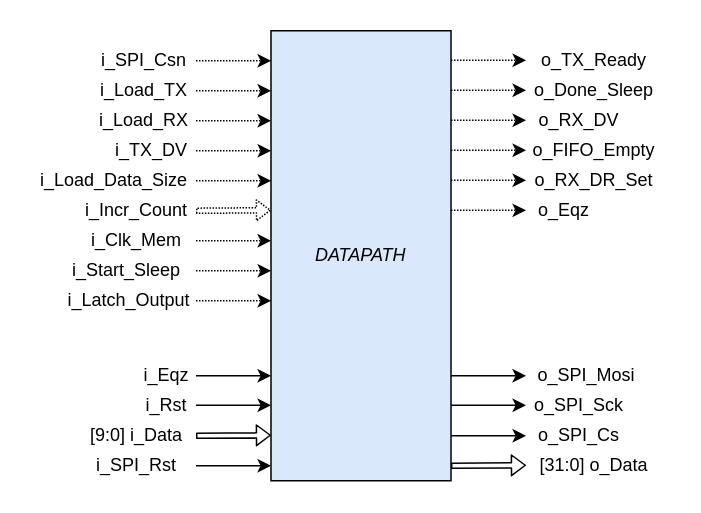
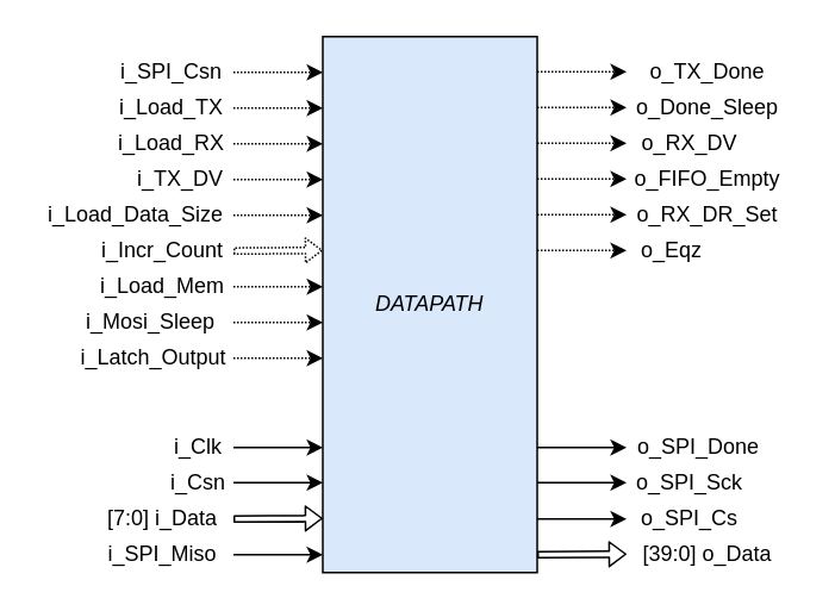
- <mxCell id="22" value="o_TX_Ready" style="text;html=1;align=center;verticalAlign=middle;resizable=0;points=[];autosize=1;strokeColor=none;fillColor=none;" parent="1" vertex="1"><mxGeometry x="350" y="30" width="90" height="20" as="geometry" /></mxCell>
+ <mxCell id="22" value="o_TX_Done" style="text;html=1;align=center;verticalAlign=middle;resizable=0;points=[];autosize=1;strokeColor=none;fillColor=none;" parent="1" vertex="1"><mxGeometry x="350" y="30" width="90" height="20" as="geometry" /></mxCell>
- <mxCell id="46" value="i_Clk_Mem" style="text;html=1;align=center;verticalAlign=middle;resizable=0;points=[];autosize=1;strokeColor=none;fillColor=none;" parent="1" vertex="1"><mxGeometry x="50" y="150" width="80" height="20" as="geometry" /></mxCell>
+ <mxCell id="46" value="i_Load_Mem" style="text;html=1;align=center;verticalAlign=middle;resizable=0;points=[];autosize=1;strokeColor=none;fillColor=none;" parent="1" vertex="1"><mxGeometry x="50" y="150" width="80" height="20" as="geometry" /></mxCell>
- <mxCell id="45" value="i_Start_Sleep&amp;nbsp;" style="text;html=1;align=center;verticalAlign=middle;resizable=0;points=[];autosize=1;strokeColor=none;fillColor=none;" parent="1" vertex="1"><mxGeometry x="40" y="170" width="90" height="20" as="geometry" /></mxCell>
+ <mxCell id="45" value="i_Mosi_Sleep&amp;nbsp;" style="text;html=1;align=center;verticalAlign=middle;resizable=0;points=[];autosize=1;strokeColor=none;fillColor=none;" parent="1" vertex="1"><mxGeometry x="40" y="170" width="90" height="20" as="geometry" /></mxCell>
- <mxCell id="14" value="i_Eqz" style="text;html=1;align=center;verticalAlign=middle;resizable=0;points=[];autosize=1;strokeColor=none;fillColor=none;" parent="1" vertex="1"><mxGeometry x="90" y="240" width="40" height="20" as="geometry" /></mxCell>
+ <mxCell id="14" value="i_Clk" style="text;html=1;align=center;verticalAlign=middle;resizable=0;points=[];autosize=1;strokeColor=none;fillColor=none;" parent="1" vertex="1"><mxGeometry x="90" y="240" width="40" height="20" as="geometry" /></mxCell>
- <mxCell id="33" value="o_SPI_Mosi" style="text;html=1;align=center;verticalAlign=middle;resizable=0;points=[];autosize=1;strokeColor=none;fillColor=none;" parent="1" vertex="1"><mxGeometry x="350" y="240" width="80" height="20" as="geometry" /></mxCell>
+ <mxCell id="33" value="o_SPI_Done" style="text;html=1;align=center;verticalAlign=middle;resizable=0;points=[];autosize=1;strokeColor=none;fillColor=none;" parent="1" vertex="1"><mxGeometry x="350" y="240" width="80" height="20" as="geometry" /></mxCell>
- <mxCell id="16" value="i_Rst" style="text;html=1;align=center;verticalAlign=middle;resizable=0;points=[];autosize=1;strokeColor=none;fillColor=none;" parent="1" vertex="1"><mxGeometry x="90" y="260" width="40" height="20" as="geometry" /></mxCell>
+ <mxCell id="16" value="i_Csn" style="text;html=1;align=center;verticalAlign=middle;resizable=0;points=[];autosize=1;strokeColor=none;fillColor=none;" parent="1" vertex="1"><mxGeometry x="90" y="260" width="40" height="20" as="geometry" /></mxCell>
- <mxCell id="18" value="[9:0] i_Data" style="text;html=1;align=center;verticalAlign=middle;resizable=0;points=[];autosize=1;strokeColor=none;fillColor=none;" parent="1" vertex="1"><mxGeometry x="50" y="280" width="80" height="20" as="geometry" /></mxCell>
+ <mxCell id="18" value="[7:0] i_Data" style="text;html=1;align=center;verticalAlign=middle;resizable=0;points=[];autosize=1;strokeColor=none;fillColor=none;" parent="1" vertex="1"><mxGeometry x="50" y="280" width="80" height="20" as="geometry" /></mxCell>
- <mxCell id="20" value="i_SPI_Rst" style="text;html=1;align=center;verticalAlign=middle;resizable=0;points=[];autosize=1;strokeColor=none;fillColor=none;" parent="1" vertex="1"><mxGeometry x="50" y="300" width="80" height="20" as="geometry" /></mxCell>
+ <mxCell id="20" value="i_SPI_Miso" style="text;html=1;align=center;verticalAlign=middle;resizable=0;points=[];autosize=1;strokeColor=none;fillColor=none;" parent="1" vertex="1"><mxGeometry x="50" y="300" width="80" height="20" as="geometry" /></mxCell>
- <mxCell id="37" value="[31:0] o_Data" style="text;html=1;align=center;verticalAlign=middle;resizable=0;points=[];autosize=1;strokeColor=none;fillColor=none;" parent="1" vertex="1"><mxGeometry x="350" y="300" width="90" height="20" as="geometry" /></mxCell>
+ <mxCell id="37" value="[39:0] o_Data" style="text;html=1;align=center;verticalAlign=middle;resizable=0;points=[];autosize=1;strokeColor=none;fillColor=none;" parent="1" vertex="1"><mxGeometry x="350" y="300" width="90" height="20" as="geometry" /></mxCell>
